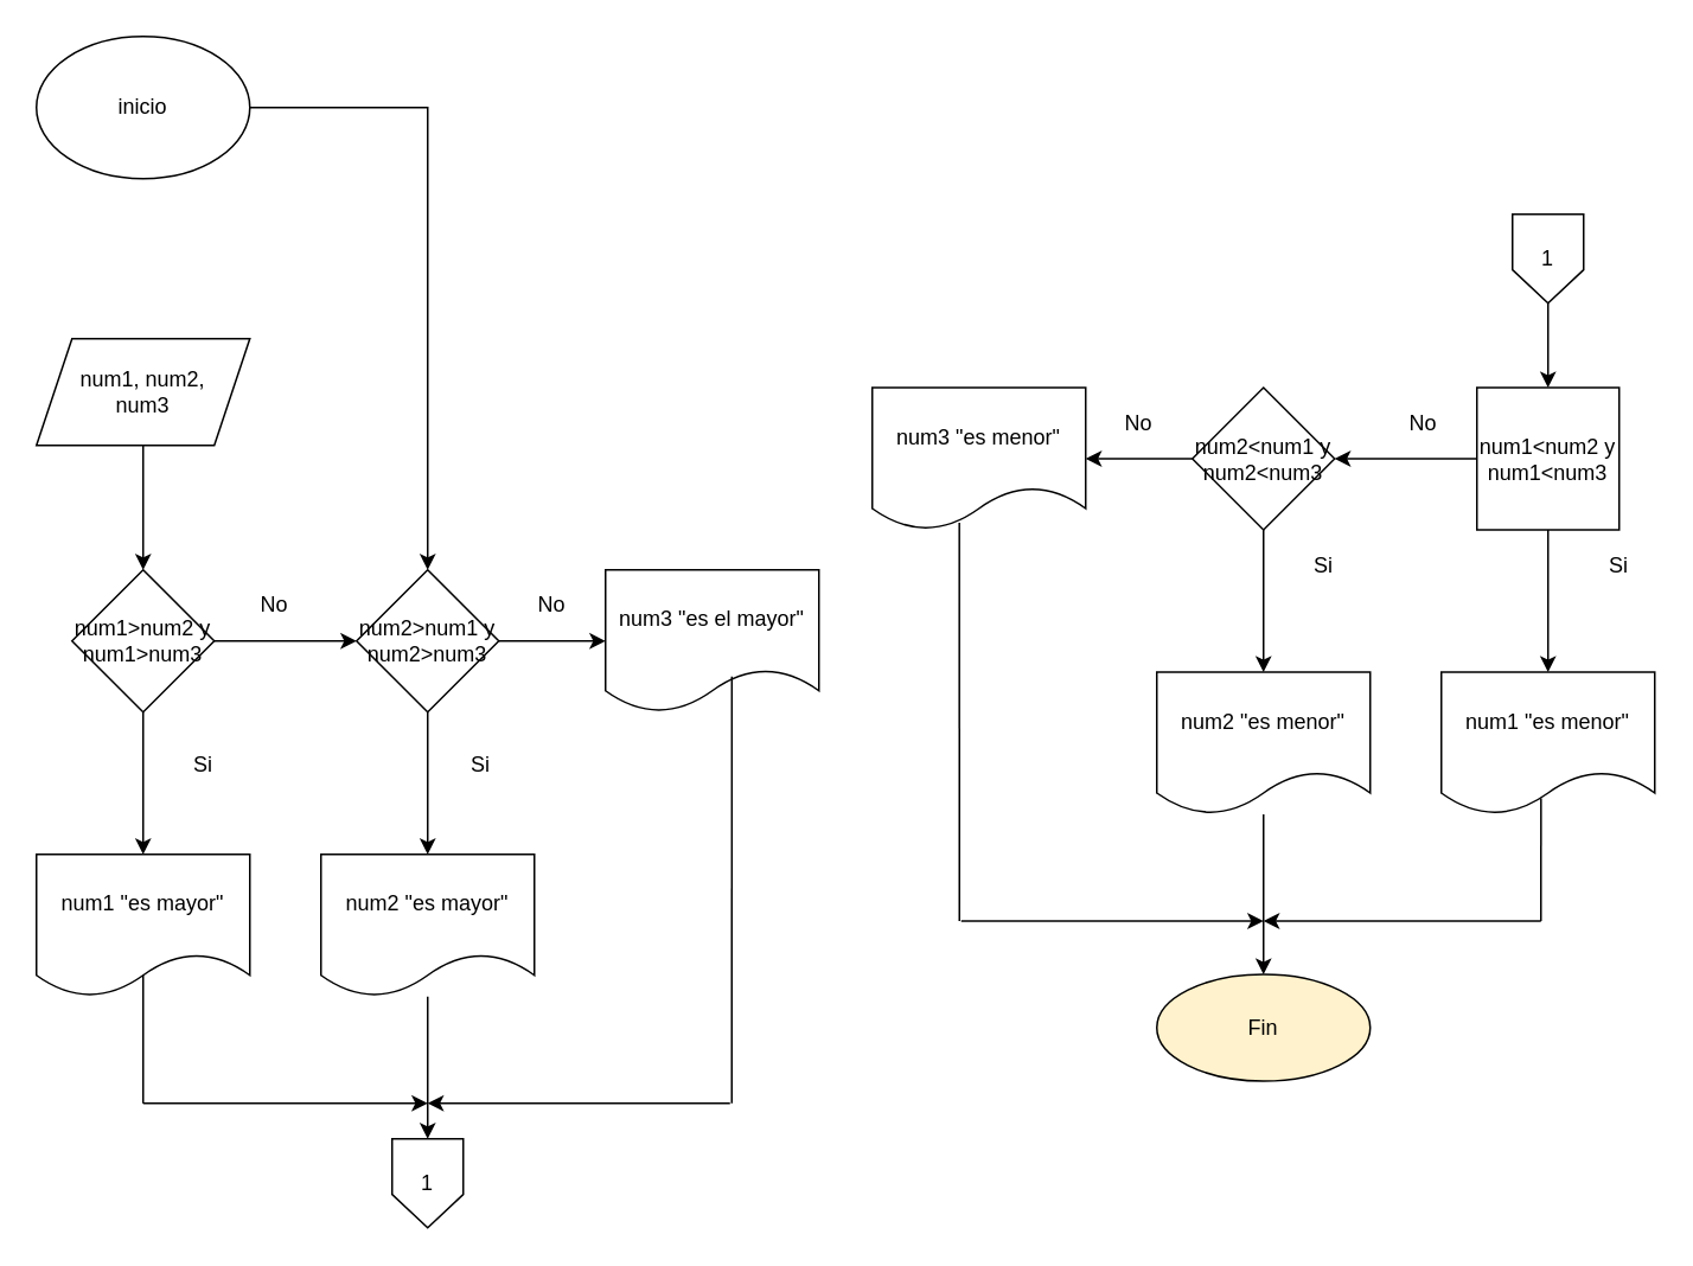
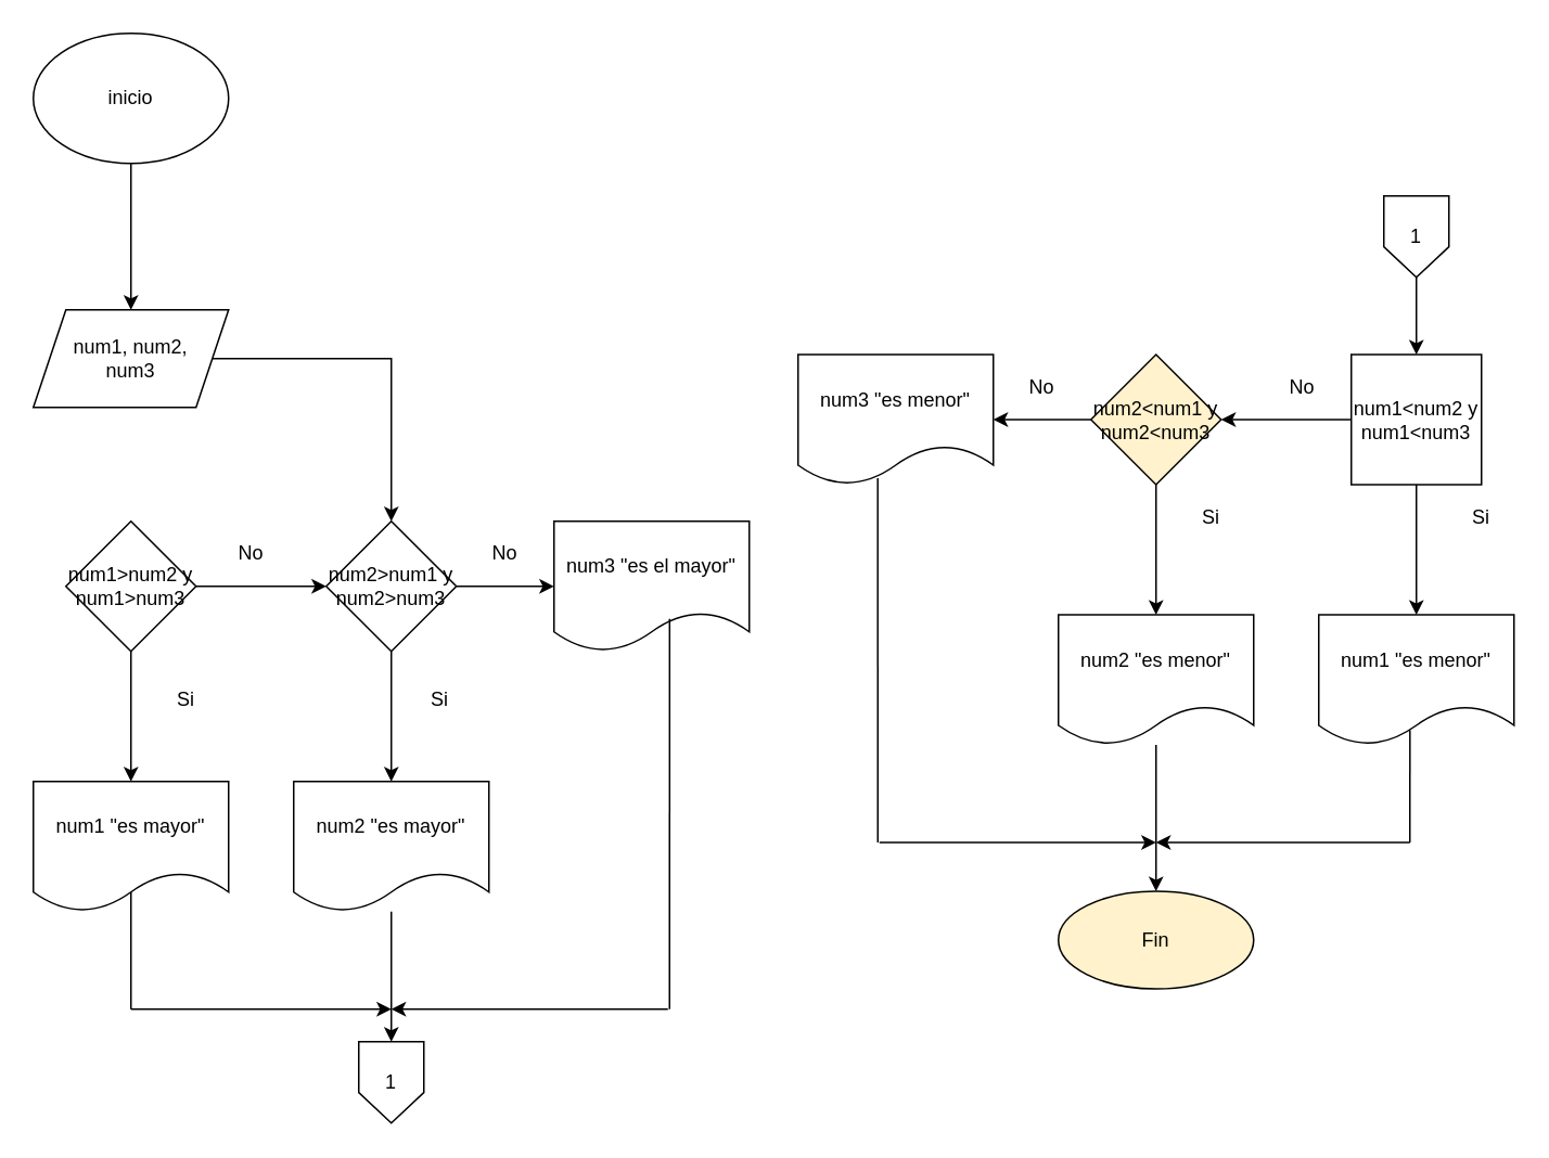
- <mxCell id="2" value="" style="edgeStyle=orthogonalEdgeStyle;rounded=0;orthogonalLoop=1;jettySize=auto;html=1;" edge="1" parent="1" source="3" target="12"><mxGeometry relative="1" as="geometry" /></mxCell>
+ <mxCell id="2" value="" style="edgeStyle=orthogonalEdgeStyle;rounded=0;orthogonalLoop=1;jettySize=auto;html=1;" edge="1" parent="1" source="3" target="5"><mxGeometry relative="1" as="geometry" /></mxCell>
- <mxCell id="29" value="num2&amp;lt;num1 y num2&amp;lt;num3" style="rhombus;whiteSpace=wrap;html=1;" vertex="1" parent="1"><mxGeometry x="670" y="217.5" width="80" height="80" as="geometry" /></mxCell>
+ <mxCell id="29" value="num2&amp;lt;num1 y num2&amp;lt;num3" style="rhombus;whiteSpace=wrap;html=1;fillColor=#fff2cc;" vertex="1" parent="1"><mxGeometry x="670" y="217.5" width="80" height="80" as="geometry" /></mxCell>
- <mxCell id="4" value="" style="edgeStyle=orthogonalEdgeStyle;rounded=0;orthogonalLoop=1;jettySize=auto;html=1;" edge="1" parent="1" source="5" target="8"><mxGeometry relative="1" as="geometry" /></mxCell>
+ <mxCell id="4" value="" style="edgeStyle=orthogonalEdgeStyle;rounded=0;orthogonalLoop=1;jettySize=auto;html=1;" edge="1" parent="1" source="5" target="12"><mxGeometry relative="1" as="geometry" /></mxCell>
